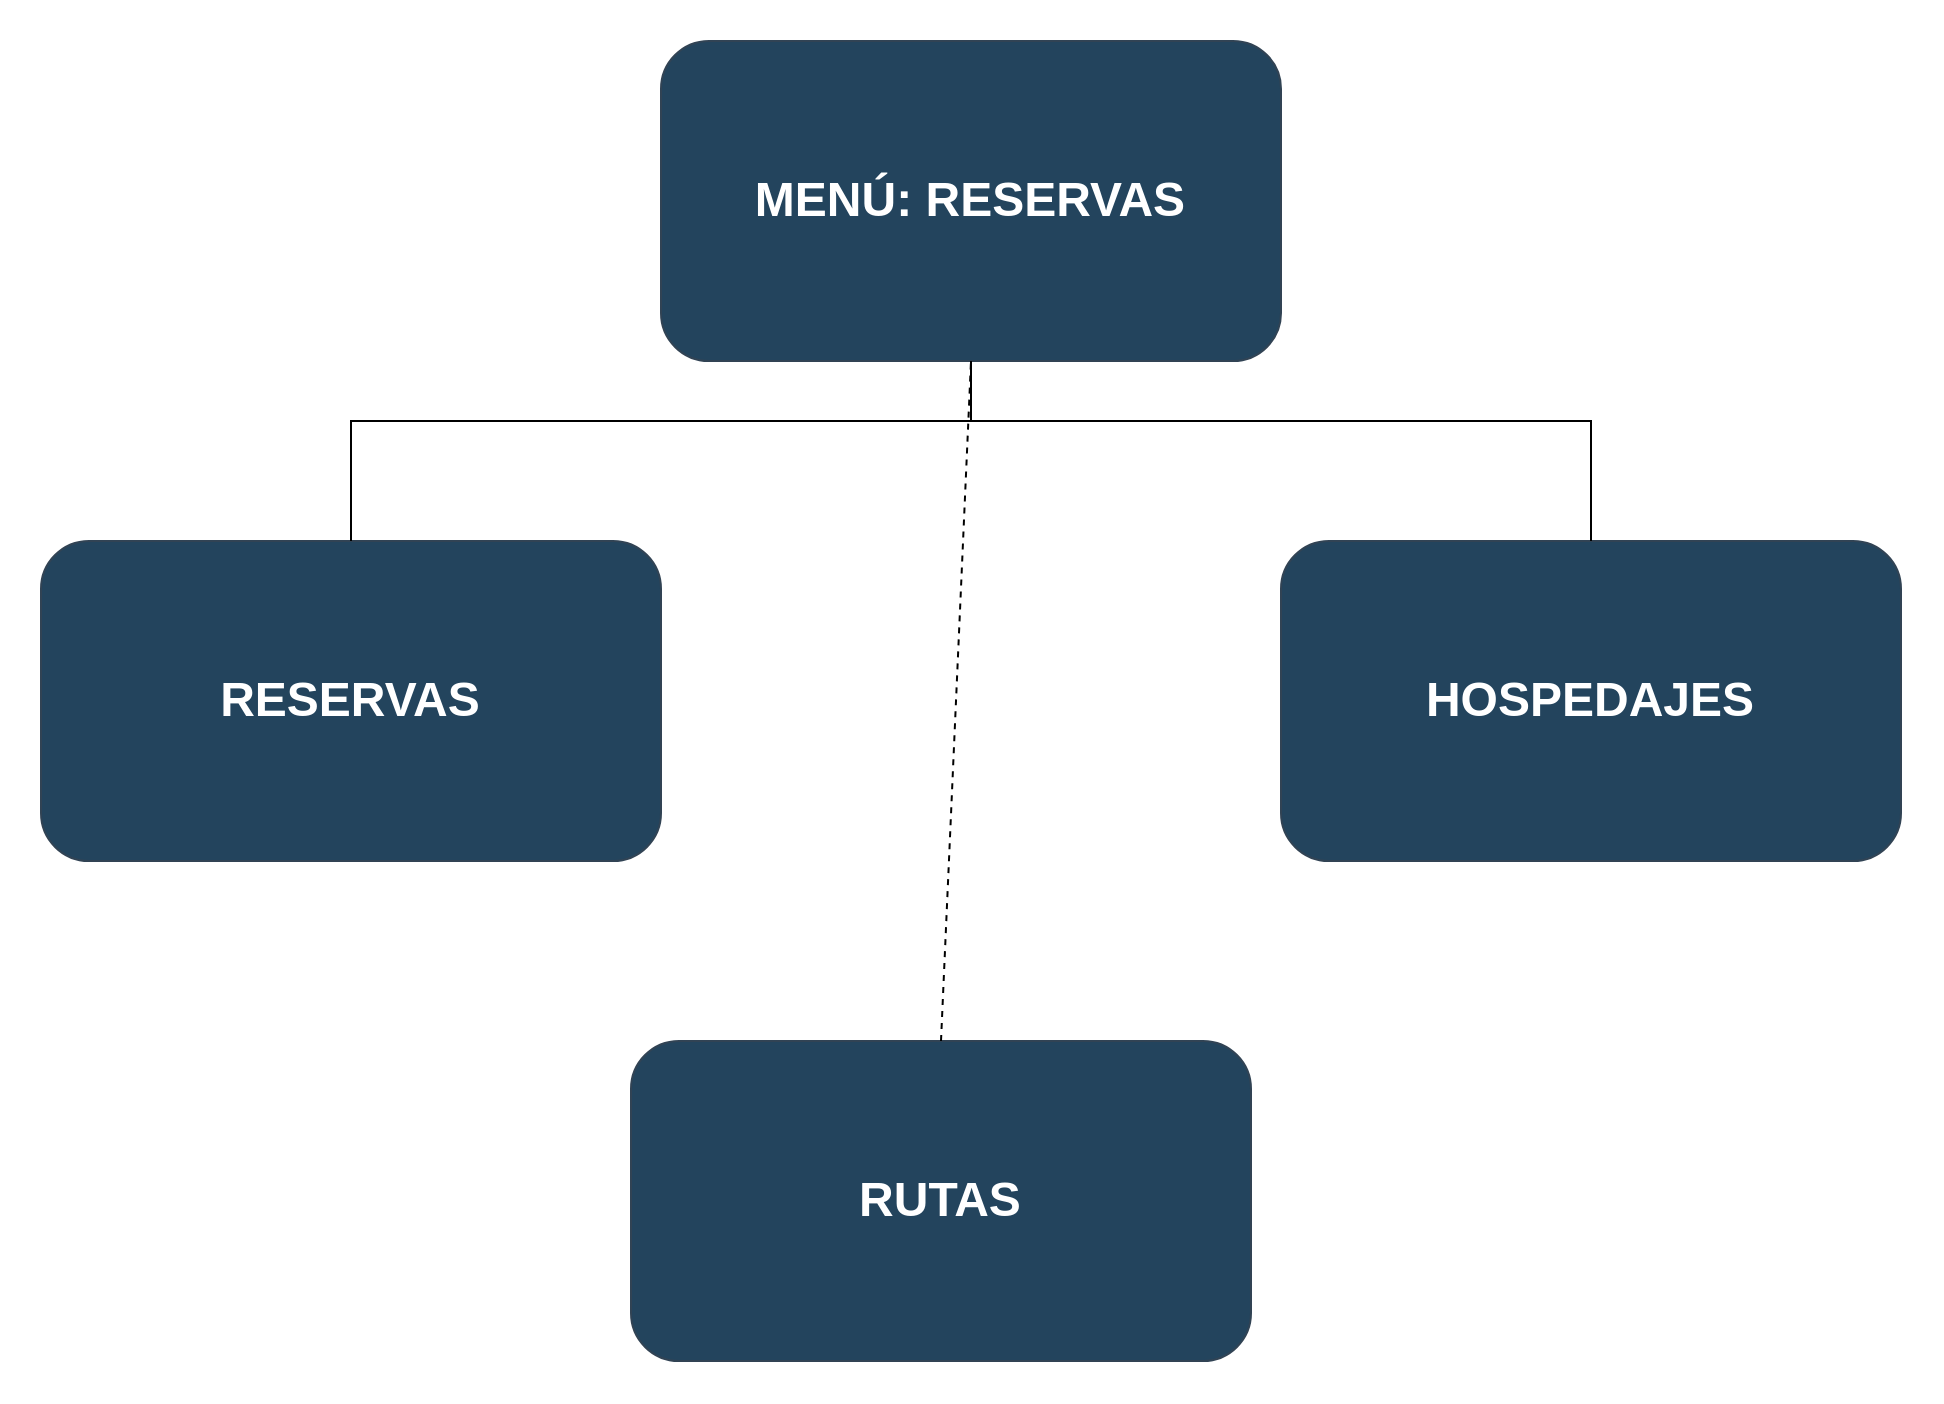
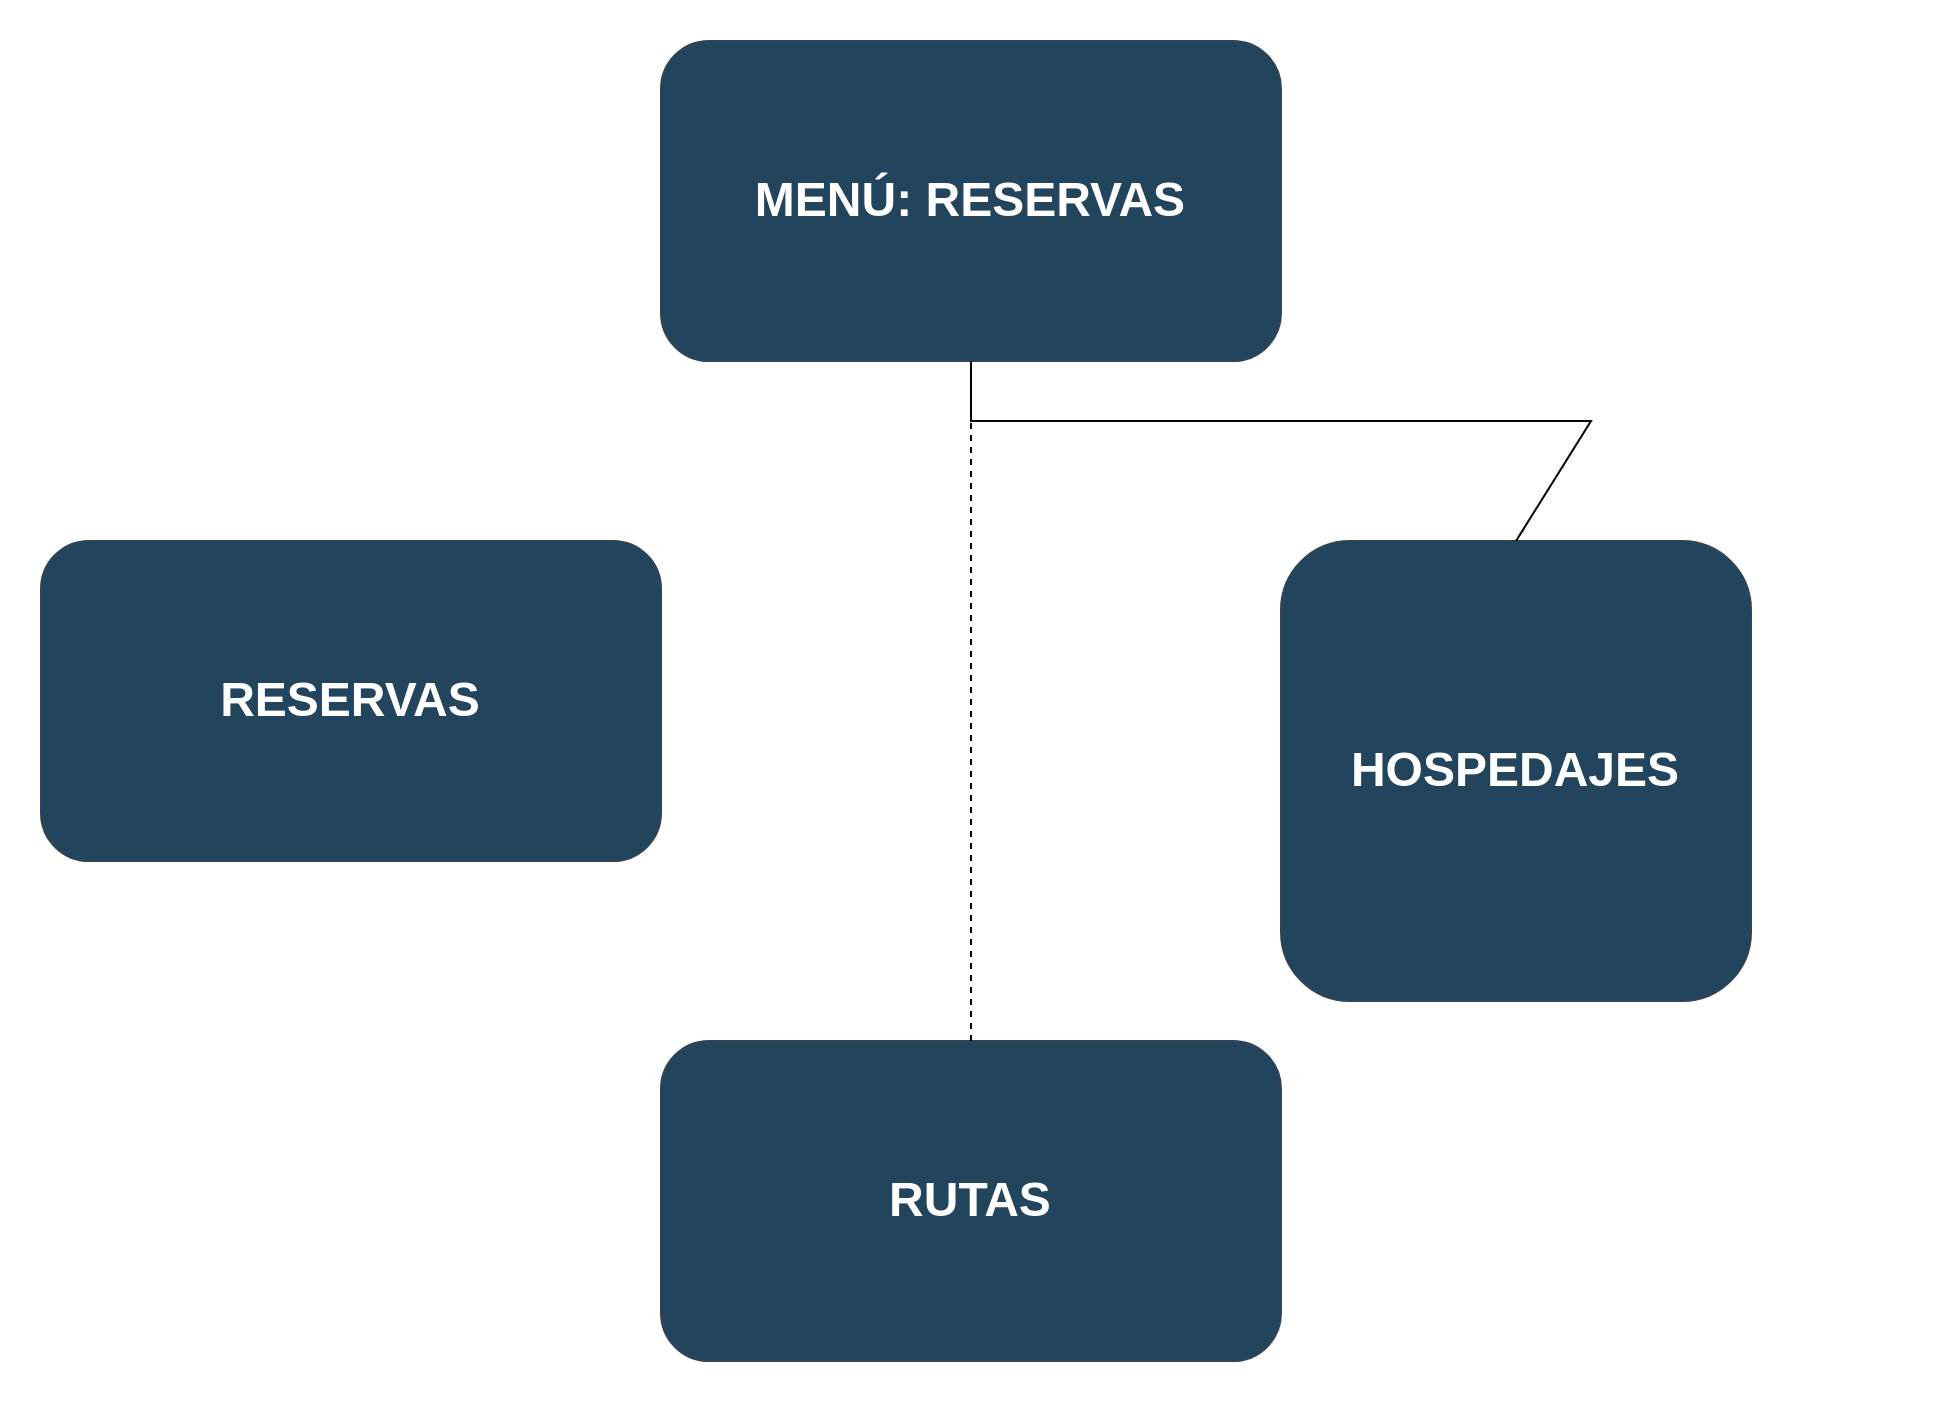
- <mxCell id="6" value="" style="endArrow=none;html=1;rounded=0;exitX=0.5;exitY=0;exitDx=0;exitDy=0;entryX=0.5;entryY=1;entryDx=0;entryDy=0;" edge="1" parent="1" source="3" target="2"><mxGeometry width="50" height="50" relative="1" as="geometry"><mxPoint x="440" y="490" as="sourcePoint" /><mxPoint x="490" y="440" as="targetPoint" /><Array as="points"><mxPoint x="175" y="210" /><mxPoint x="485" y="210" /></Array></mxGeometry></mxCell>
- <mxCell id="5" value="&lt;font style=&quot;font-size: 24px;&quot;&gt;&lt;b&gt;HOSPEDAJES&lt;/b&gt;&lt;/font&gt;" style="rounded=1;whiteSpace=wrap;html=1;fillColor=light-dark(#23445d, #7d8c9b);strokeColor=#314354;fontColor=#ffffff;" vertex="1" parent="1"><mxGeometry x="640" y="270" width="310" height="160" as="geometry" /></mxCell>
+ <mxCell id="5" value="&lt;font style=&quot;font-size: 24px;&quot;&gt;&lt;b&gt;HOSPEDAJES&lt;/b&gt;&lt;/font&gt;" style="rounded=1;whiteSpace=wrap;html=1;fillColor=light-dark(#23445d, #7d8c9b);strokeColor=#314354;fontColor=#ffffff;" vertex="1" parent="1"><mxGeometry x="640" y="270" width="235" height="230" as="geometry" /></mxCell>
- <mxCell id="4" value="&lt;font style=&quot;font-size: 24px;&quot;&gt;&lt;b&gt;RUTAS&lt;/b&gt;&lt;/font&gt;" style="rounded=1;whiteSpace=wrap;html=1;fillColor=light-dark(#23445d, #7d8c9b);strokeColor=#314354;fontColor=#ffffff;" vertex="1" parent="1"><mxGeometry x="315" y="520" width="310" height="160" as="geometry" /></mxCell>
+ <mxCell id="4" value="&lt;font style=&quot;font-size: 24px;&quot;&gt;&lt;b&gt;RUTAS&lt;/b&gt;&lt;/font&gt;" style="rounded=1;whiteSpace=wrap;html=1;fillColor=light-dark(#23445d, #7d8c9b);strokeColor=#314354;fontColor=#ffffff;" vertex="1" parent="1"><mxGeometry x="330" y="520" width="310" height="160" as="geometry" /></mxCell>
